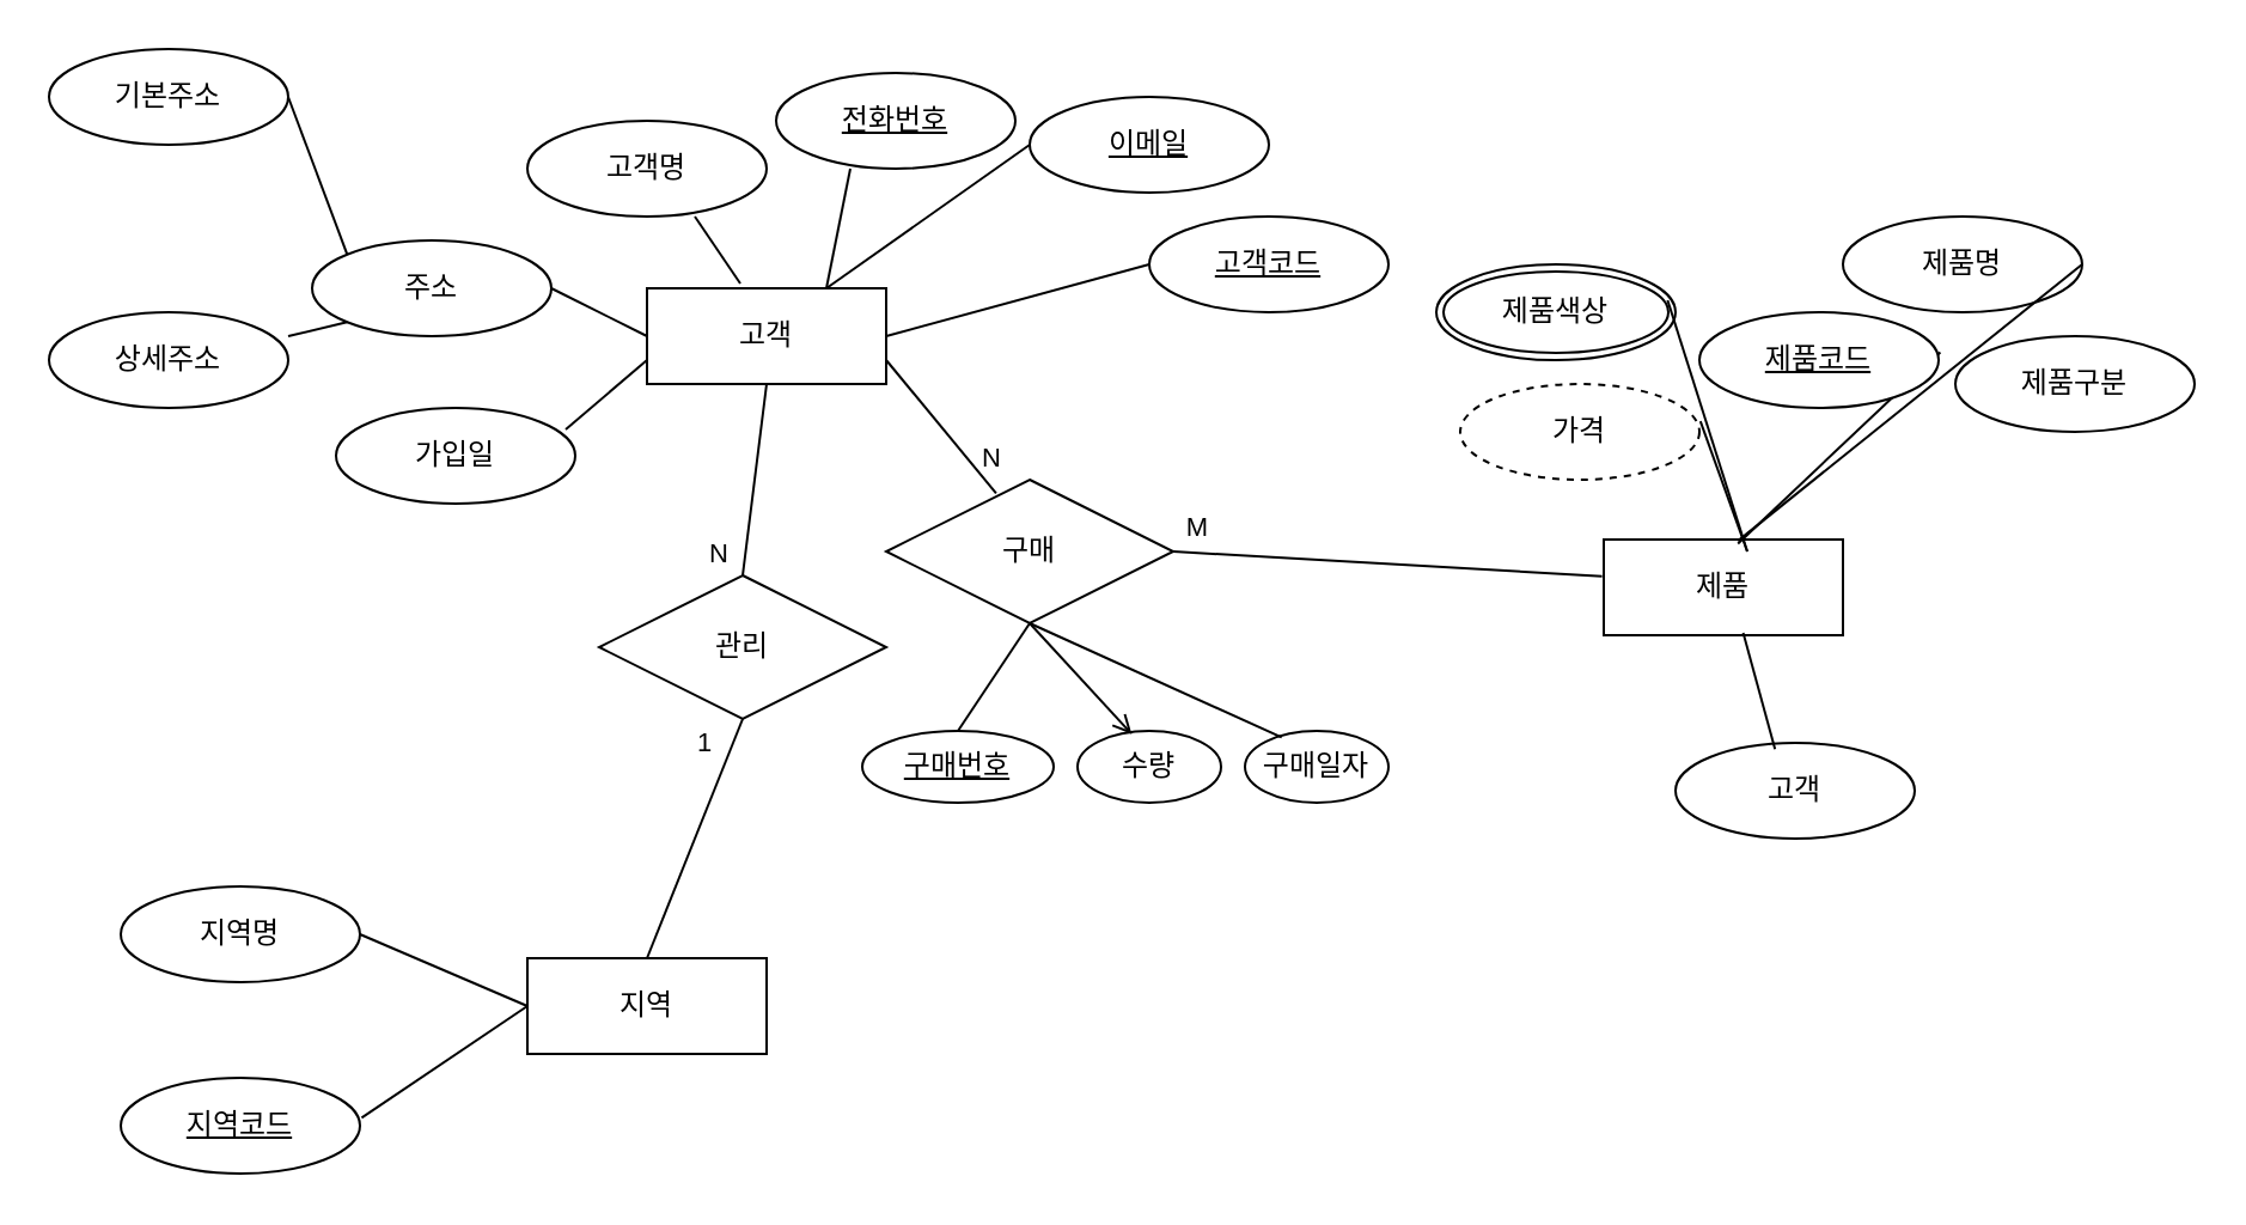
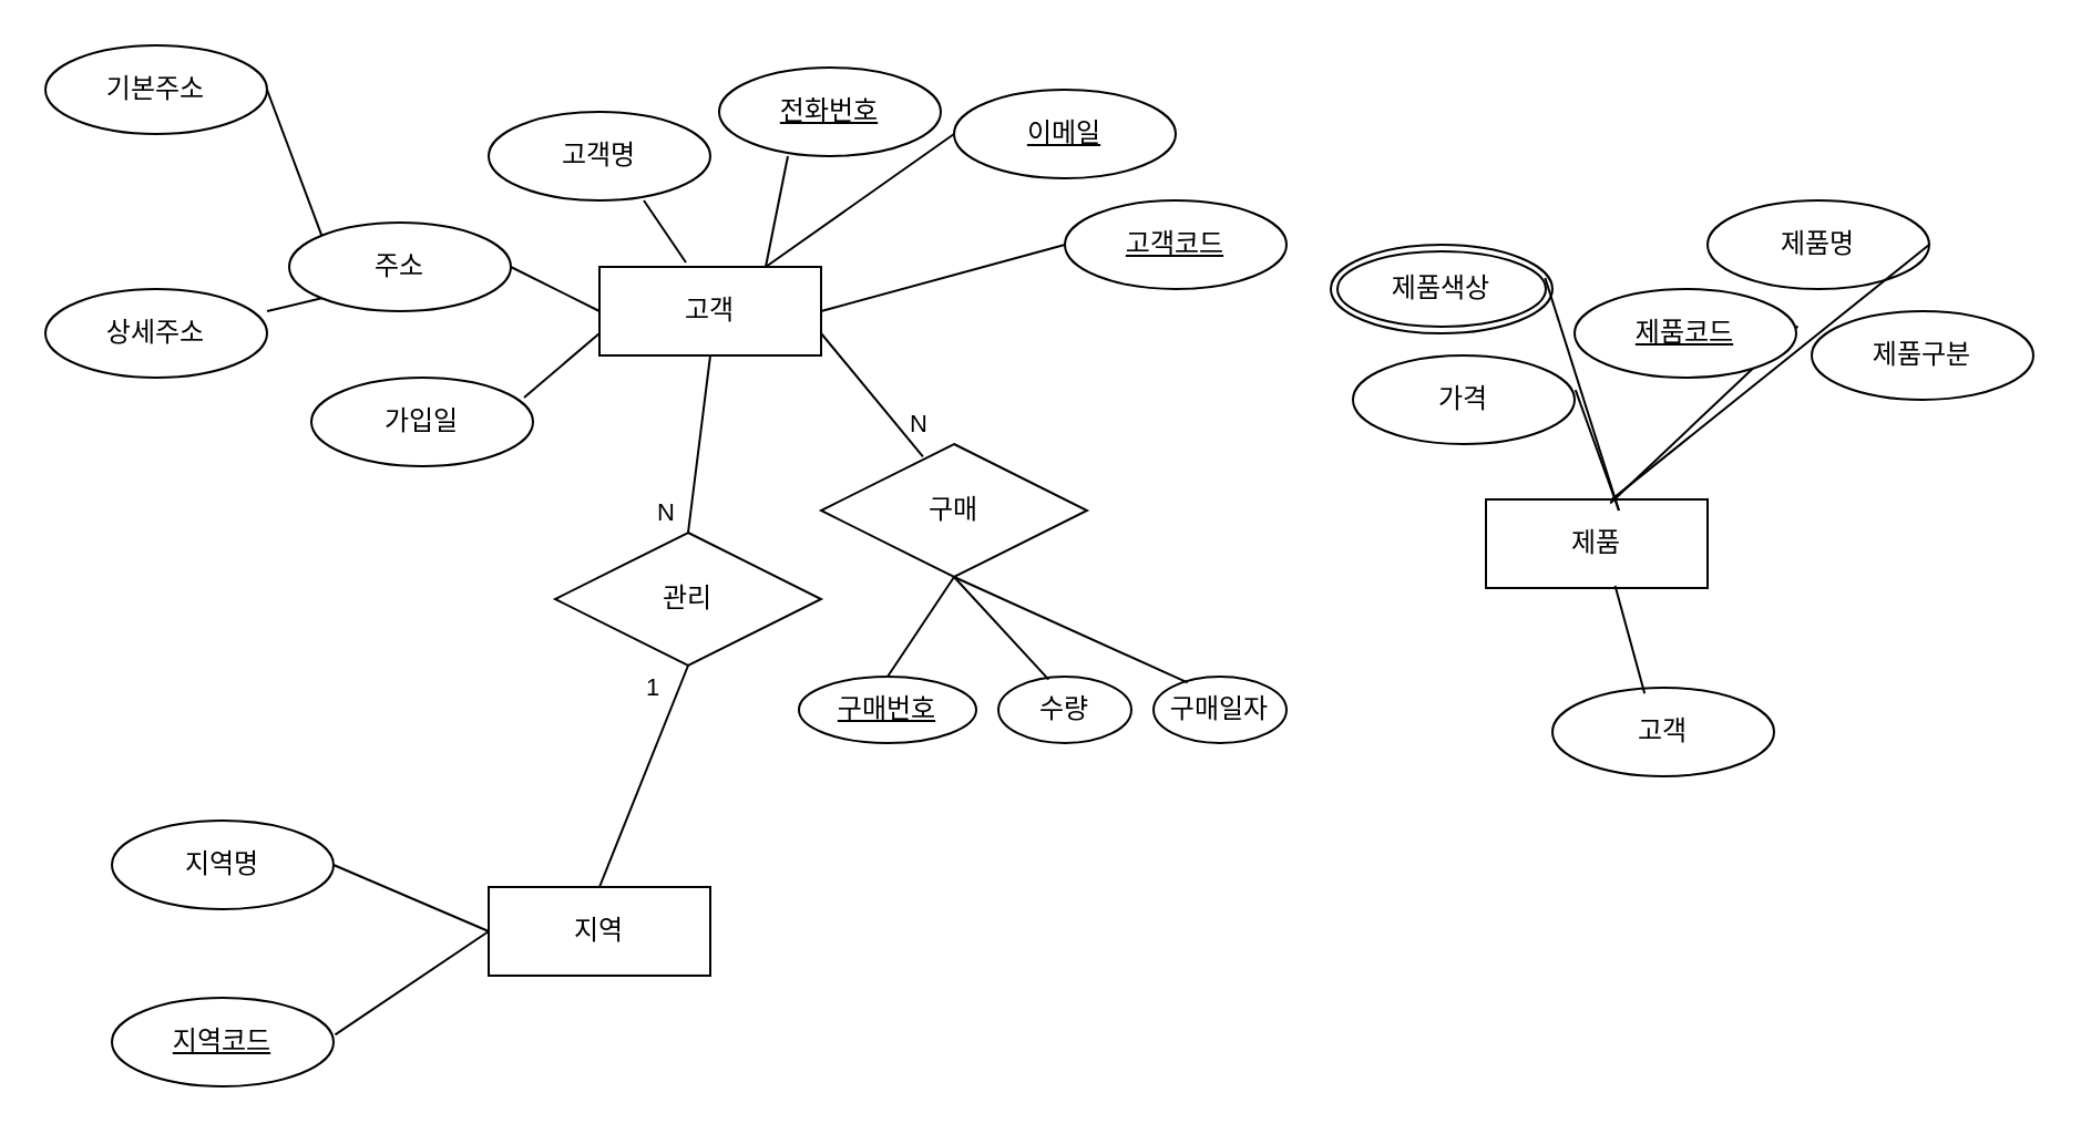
- <mxCell id="31" value="가격" style="ellipse;whiteSpace=wrap;html=1;align=center;dashed=1;" vertex="1" parent="1"><mxGeometry x="610" y="160" width="100" height="40" as="geometry" /></mxCell>
+ <mxCell id="31" value="가격" style="ellipse;whiteSpace=wrap;html=1;align=center;" vertex="1" parent="1"><mxGeometry x="610" y="160" width="100" height="40" as="geometry" /></mxCell>
- <mxCell id="50" value="" style="endArrow=none;html=1;rounded=0;exitX=-0.007;exitY=0.383;exitDx=0;exitDy=0;entryX=1;entryY=0.5;entryDx=0;entryDy=0;exitPerimeter=0;" edge="1" parent="1" source="24" target="41"><mxGeometry relative="1" as="geometry"><mxPoint x="510" y="298" as="sourcePoint" /><mxPoint x="464" y="242" as="targetPoint" /></mxGeometry></mxCell>
- <mxCell id="51" value="M" style="edgeLabel;html=1;align=center;verticalAlign=middle;resizable=0;points=[];" vertex="1" connectable="0" parent="50"><mxGeometry x="0.689" y="-2" relative="1" as="geometry"><mxPoint x="-18" y="-10" as="offset" /></mxGeometry></mxCell>
- <mxCell id="46" value="" style="endArrow=open;html=1;rounded=0;entryX=0.378;entryY=0.044;entryDx=0;entryDy=0;exitX=0.5;exitY=1;exitDx=0;exitDy=0;entryPerimeter=0;" edge="1" parent="1" source="41" target="43"><mxGeometry relative="1" as="geometry"><mxPoint x="440" y="270" as="sourcePoint" /><mxPoint x="410" y="315" as="targetPoint" /><Array as="points" /></mxGeometry></mxCell>
+ <mxCell id="46" value="" style="endArrow=none;html=1;rounded=0;entryX=0.378;entryY=0.044;entryDx=0;entryDy=0;exitX=0.5;exitY=1;exitDx=0;exitDy=0;entryPerimeter=0;" edge="1" parent="1" source="41" target="43"><mxGeometry relative="1" as="geometry"><mxPoint x="440" y="270" as="sourcePoint" /><mxPoint x="410" y="315" as="targetPoint" /><Array as="points" /></mxGeometry></mxCell>
